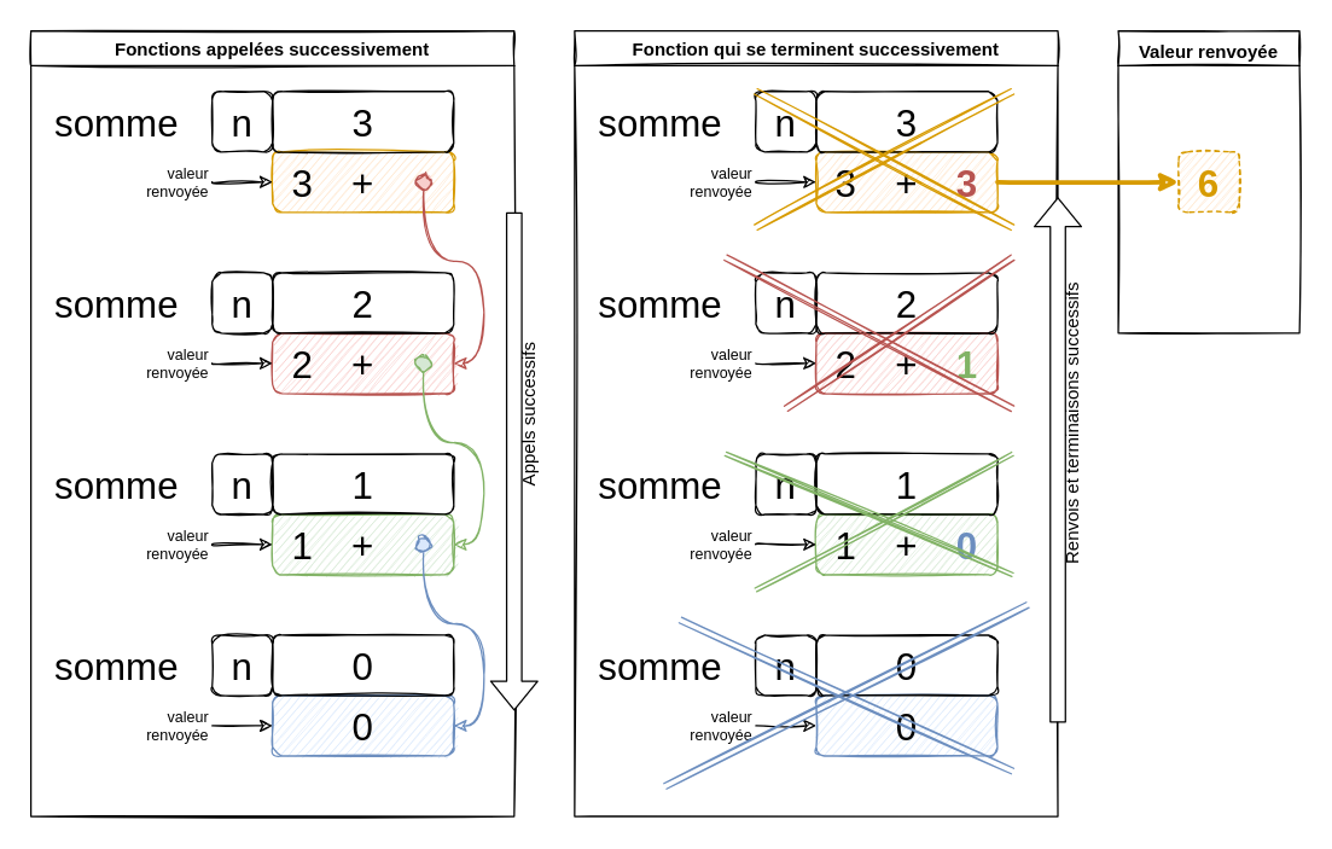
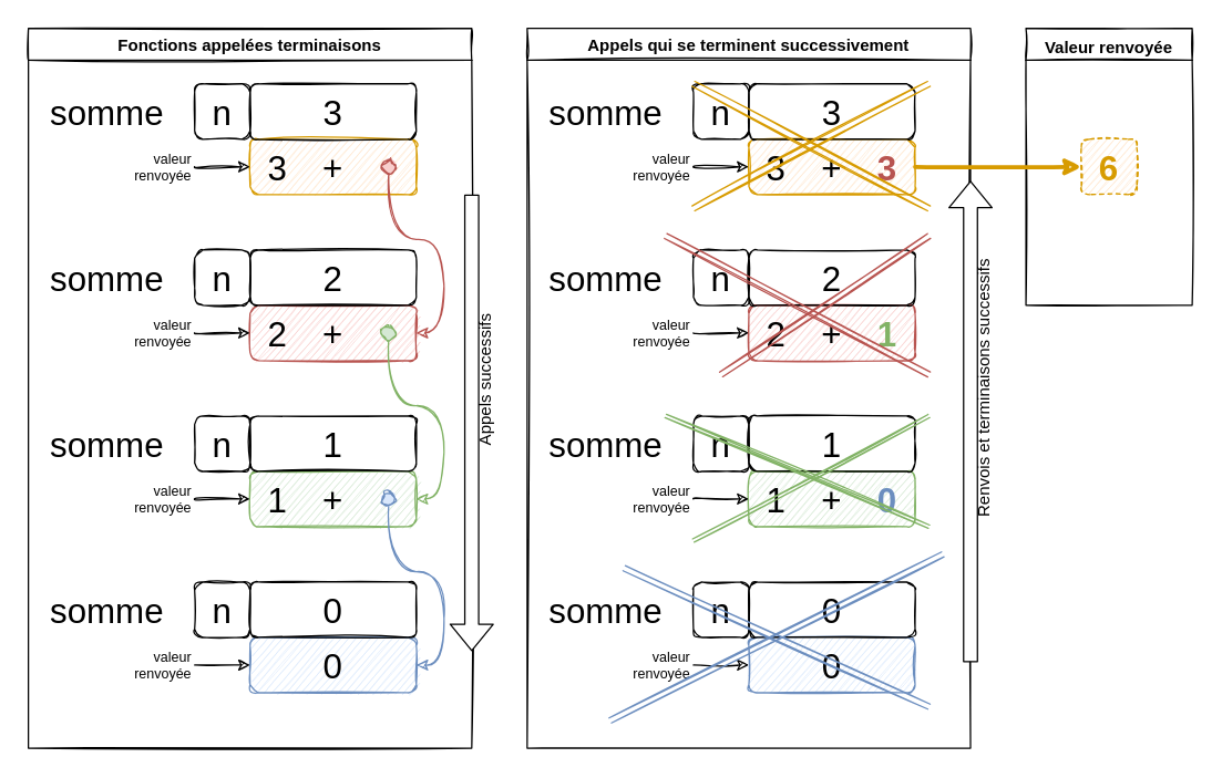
- <mxCell id="68" value="Fonctions appelées successivement" style="swimlane;labelBackgroundColor=none;sketch=1;startSize=23;" vertex="1" parent="1"><mxGeometry width="320" height="520" as="geometry" x="20" y="20"><mxRectangle width="240" height="23" as="alternateBounds" /></mxGeometry></mxCell>
+ <mxCell id="68" value="Fonctions appelées terminaisons" style="swimlane;labelBackgroundColor=none;sketch=1;startSize=23;" vertex="1" parent="1"><mxGeometry width="320" height="520" as="geometry" x="20" y="20"><mxRectangle width="240" height="23" as="alternateBounds" /></mxGeometry></mxCell>
- <mxCell id="69" value="Fonction qui se terminent successivement" style="swimlane;labelBackgroundColor=none;sketch=1;" vertex="1" parent="1"><mxGeometry x="380" width="320" height="520" as="geometry" y="20"><mxRectangle x="360" width="280" height="23" as="alternateBounds" /></mxGeometry></mxCell>
+ <mxCell id="69" value="Appels qui se terminent successivement" style="swimlane;labelBackgroundColor=none;sketch=1;" vertex="1" parent="1"><mxGeometry x="380" width="320" height="520" as="geometry" y="20"><mxRectangle x="360" width="280" height="23" as="alternateBounds" /></mxGeometry></mxCell>
